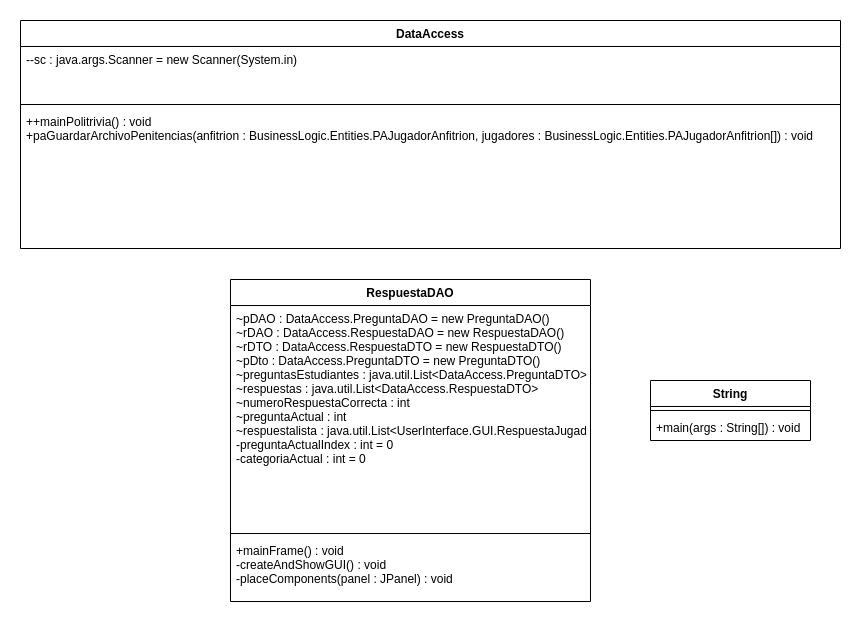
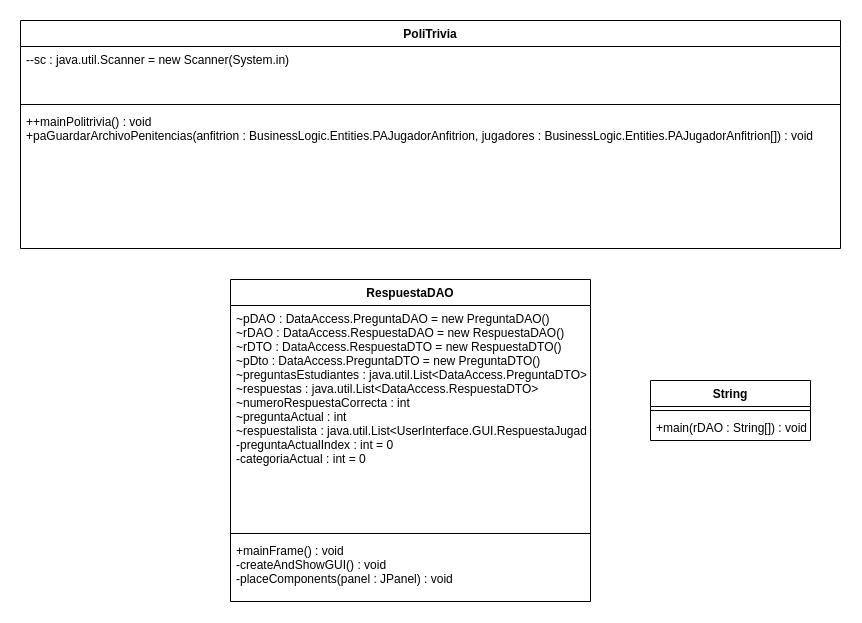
- <mxCell id="2" value="DataAccess" style="swimlane;fontStyle=1;align=center;verticalAlign=top;childLayout=stackLayout;horizontal=1;startSize=26;horizontalStack=0;resizeParent=1;resizeParentMax=0;resizeLast=0;collapsible=1;marginBottom=0;" parent="1" vertex="1"><mxGeometry x="20" y="20" width="820" height="228" as="geometry" /></mxCell>
+ <mxCell id="2" value="PoliTrivia" style="swimlane;fontStyle=1;align=center;verticalAlign=top;childLayout=stackLayout;horizontal=1;startSize=26;horizontalStack=0;resizeParent=1;resizeParentMax=0;resizeLast=0;collapsible=1;marginBottom=0;" parent="1" vertex="1"><mxGeometry x="20" y="20" width="820" height="228" as="geometry" /></mxCell>
- <mxCell id="3" value="--sc : java.args.Scanner = new Scanner(System.in)&#10;" style="text;strokeColor=none;fillColor=none;align=left;verticalAlign=top;spacingLeft=4;spacingRight=4;overflow=hidden;rotatable=0;points=[[0,0.5],[1,0.5]];portConstraint=eastwest;" parent="2" vertex="1"><mxGeometry y="26" width="820" height="54" as="geometry" /></mxCell>
+ <mxCell id="3" value="--sc : java.util.Scanner = new Scanner(System.in)&#10;" style="text;strokeColor=none;fillColor=none;align=left;verticalAlign=top;spacingLeft=4;spacingRight=4;overflow=hidden;rotatable=0;points=[[0,0.5],[1,0.5]];portConstraint=eastwest;" parent="2" vertex="1"><mxGeometry y="26" width="820" height="54" as="geometry" /></mxCell>
- <mxCell id="12" value="+main(args : String[]) : void" style="text;strokeColor=none;fillColor=none;align=left;verticalAlign=top;spacingLeft=4;spacingRight=4;overflow=hidden;rotatable=0;points=[[0,0.5],[1,0.5]];portConstraint=eastwest;" vertex="1" parent="10"><mxGeometry y="34" width="160" height="26" as="geometry" /></mxCell>
+ <mxCell id="12" value="+main(rDAO : String[]) : void" style="text;strokeColor=none;fillColor=none;align=left;verticalAlign=top;spacingLeft=4;spacingRight=4;overflow=hidden;rotatable=0;points=[[0,0.5],[1,0.5]];portConstraint=eastwest;" vertex="1" parent="10"><mxGeometry y="34" width="160" height="26" as="geometry" /></mxCell>
